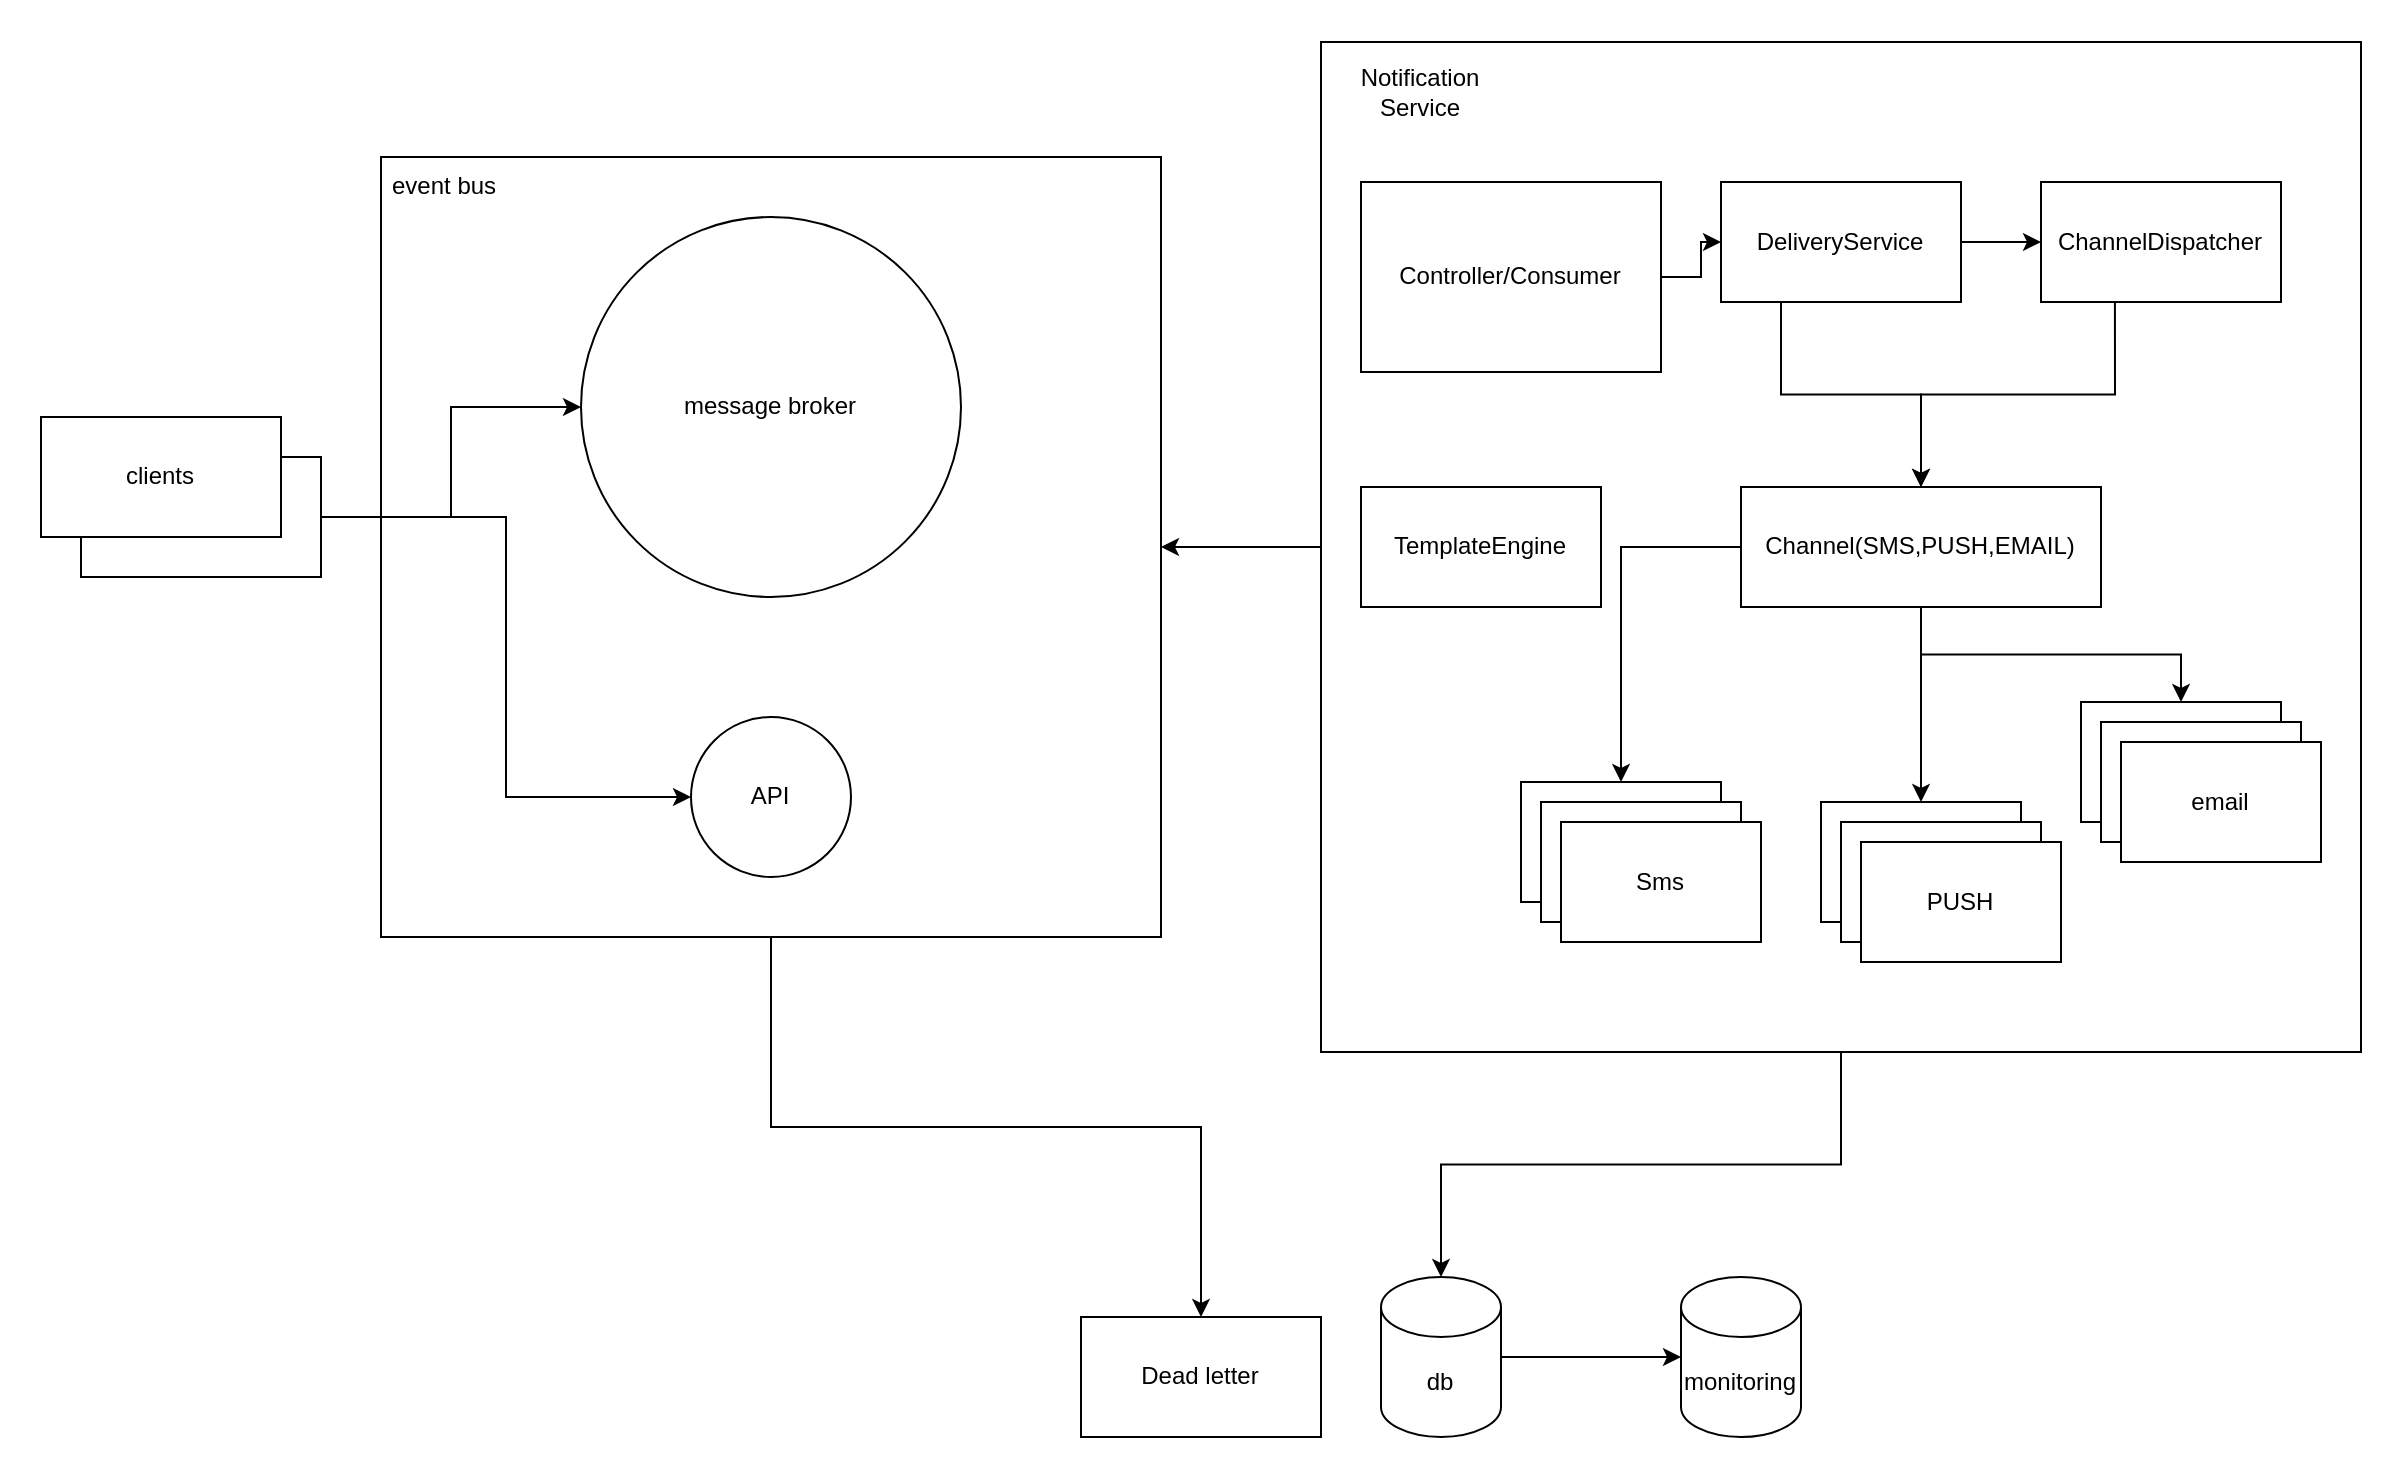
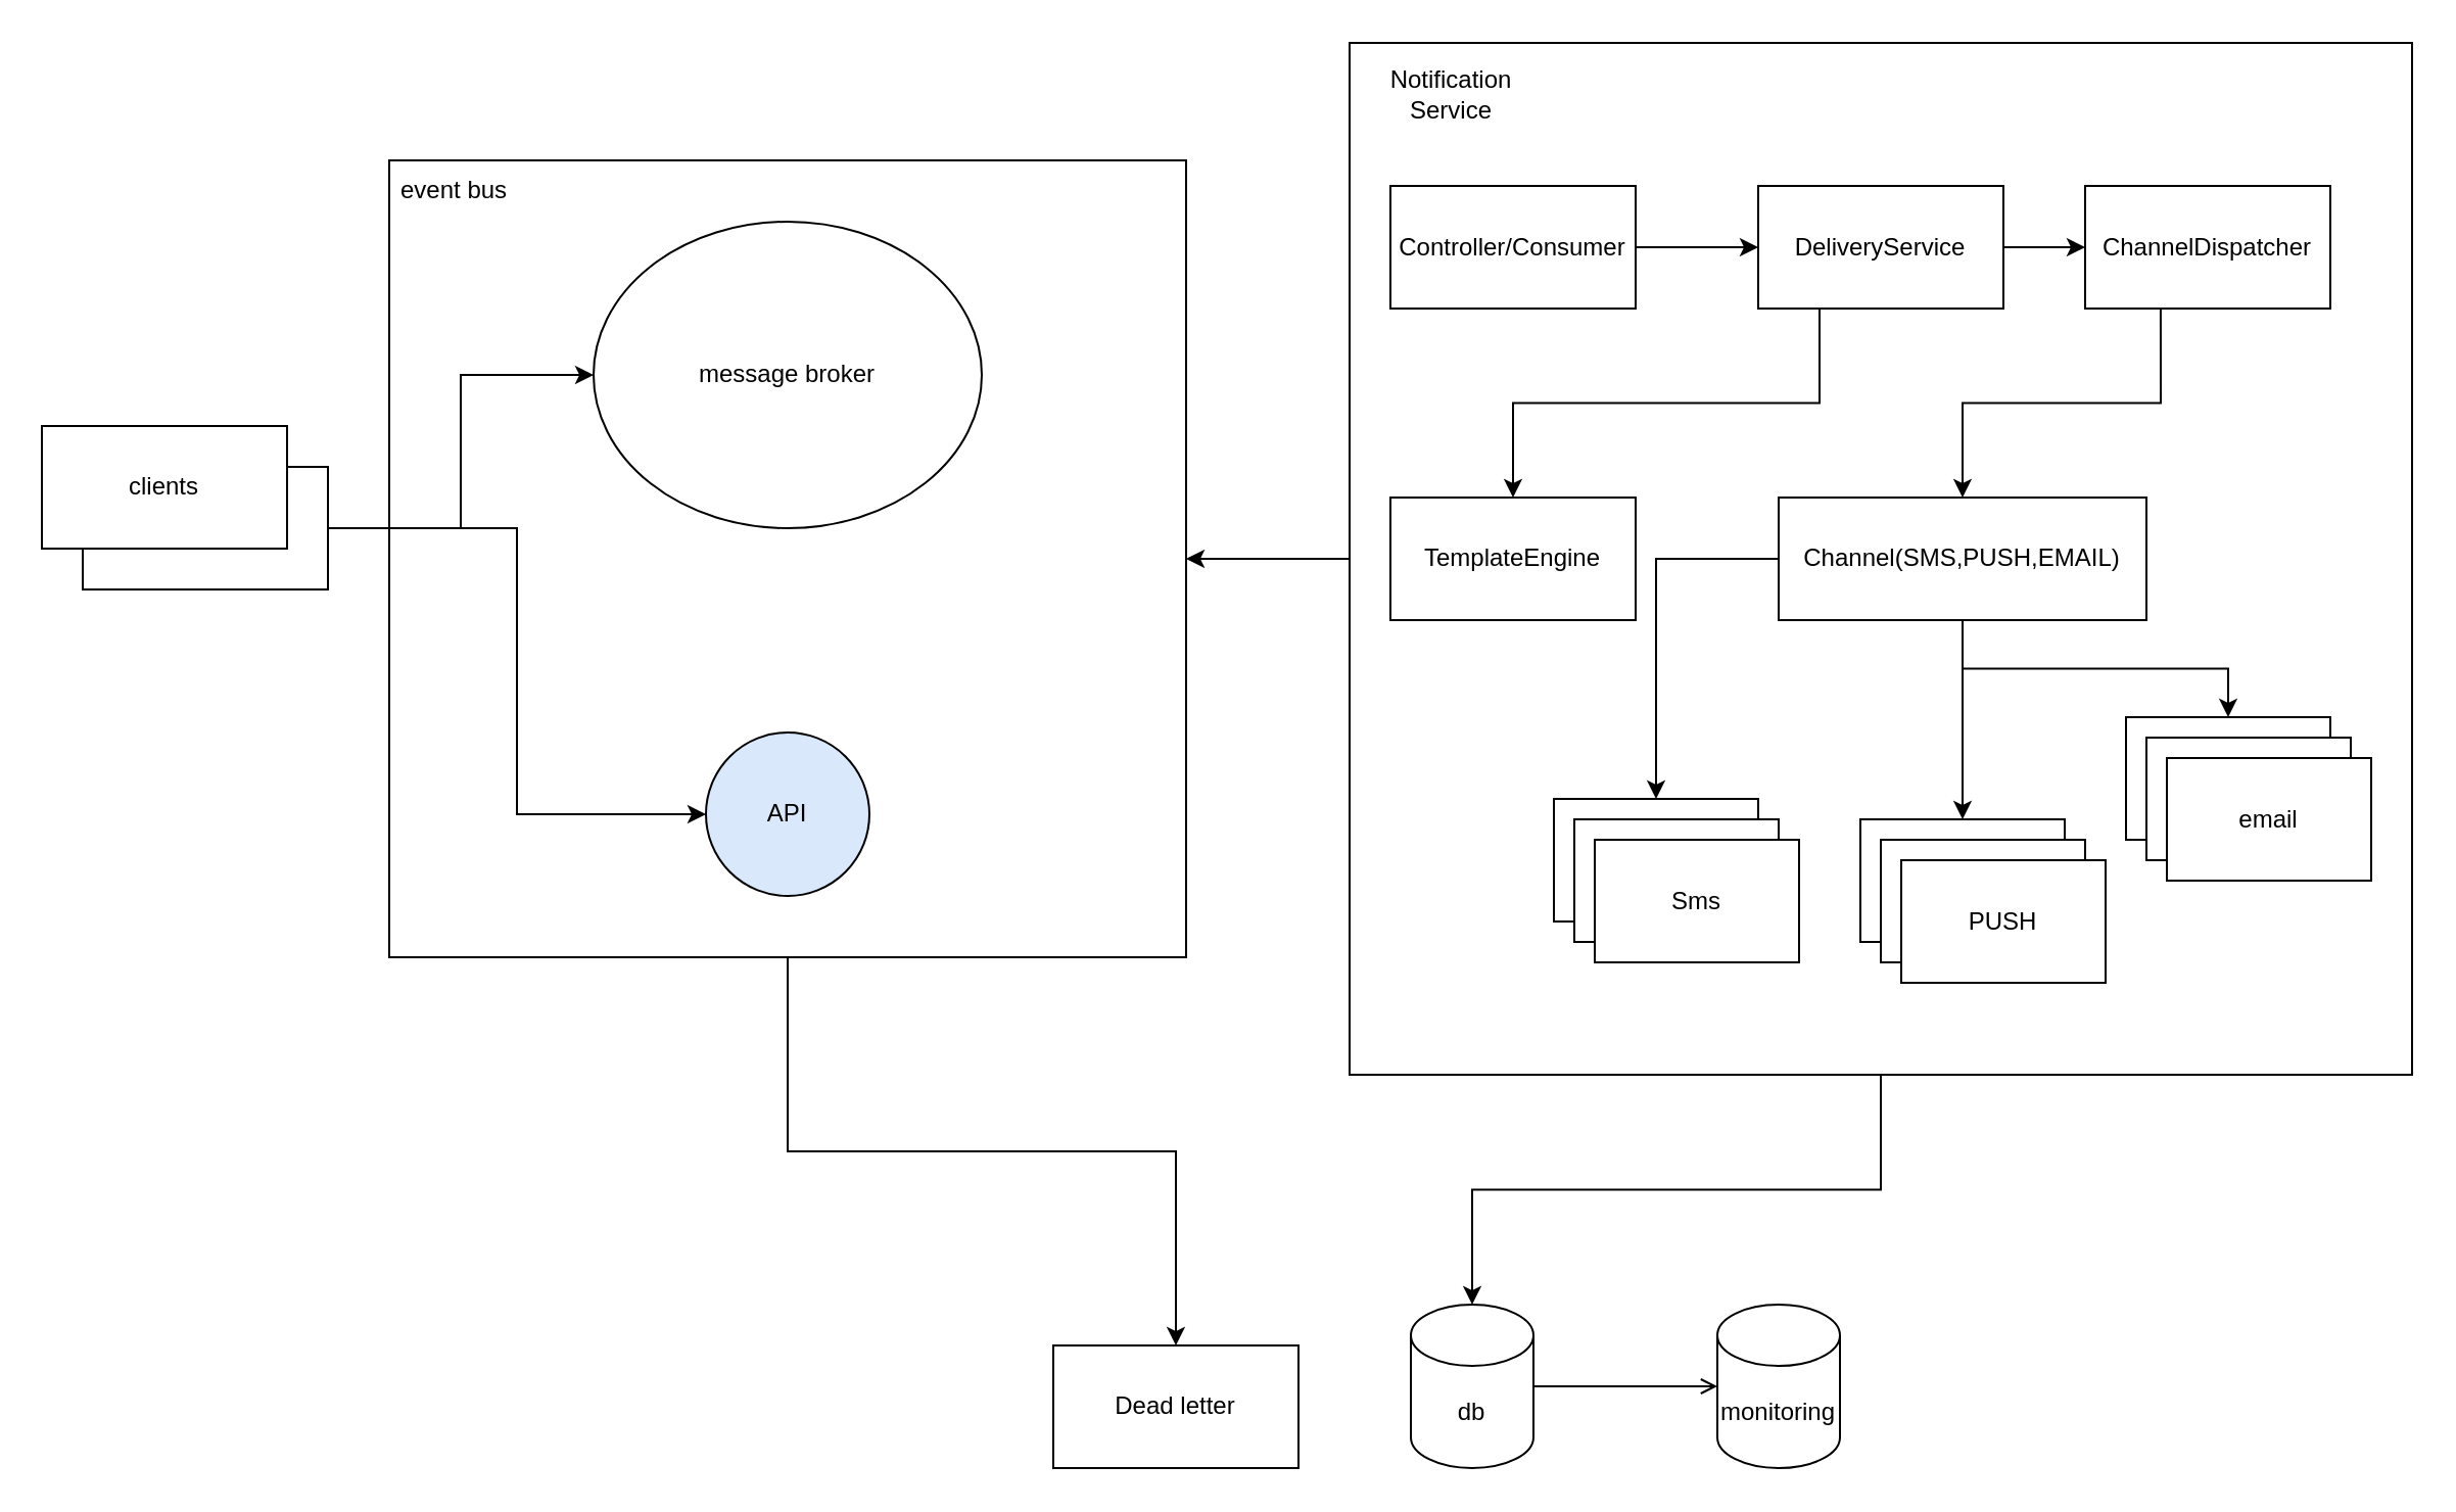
- <mxCell id="17" value="Controller/Consumer" style="rounded=0;whiteSpace=wrap;html=1;" parent="12" vertex="1"><mxGeometry x="20" y="70" width="150" height="95" as="geometry" /></mxCell>
+ <mxCell id="17" value="Controller/Consumer" style="rounded=0;whiteSpace=wrap;html=1;" parent="12" vertex="1"><mxGeometry x="20" y="70" width="120" height="60" as="geometry" /></mxCell>
- <mxCell id="15" style="edgeStyle=orthogonalEdgeStyle;rounded=0;orthogonalLoop=1;jettySize=auto;html=1;exitX=0.25;exitY=1;exitDx=0;exitDy=0;" parent="12" source="21" target="25" edge="1"><mxGeometry relative="1" as="geometry" /></mxCell>
+ <mxCell id="15" style="edgeStyle=orthogonalEdgeStyle;rounded=0;orthogonalLoop=1;jettySize=auto;html=1;entryX=0.5;entryY=0;entryDx=0;entryDy=0;exitX=0.25;exitY=1;exitDx=0;exitDy=0;" parent="12" source="21" target="18" edge="1"><mxGeometry relative="1" as="geometry" /></mxCell>
- <mxCell id="7" value="message broker" style="ellipse;whiteSpace=wrap;html=1;aspect=fixed;" parent="1" vertex="1"><mxGeometry x="290" y="108" width="190" height="190" as="geometry" /></mxCell>
+ <mxCell id="7" value="message broker" style="ellipse;whiteSpace=wrap;html=1;aspect=fixed;" parent="1" vertex="1"><mxGeometry x="290" y="108" width="190" height="150" as="geometry" /></mxCell>
- <mxCell id="8" value="API" style="ellipse;whiteSpace=wrap;html=1;aspect=fixed;" parent="1" vertex="1"><mxGeometry x="345" y="358" width="80" height="80" as="geometry" /></mxCell>
+ <mxCell id="8" value="API" style="ellipse;whiteSpace=wrap;html=1;aspect=fixed;fillColor=#dae8fc;" parent="1" vertex="1"><mxGeometry x="345" y="358" width="80" height="80" as="geometry" /></mxCell>
- <mxCell id="40" value="" style="edgeStyle=orthogonalEdgeStyle;rounded=0;orthogonalLoop=1;jettySize=auto;html=1;" parent="1" source="41" target="42" edge="1"><mxGeometry relative="1" as="geometry" /></mxCell>
+ <mxCell id="40" value="" style="edgeStyle=orthogonalEdgeStyle;rounded=0;orthogonalLoop=1;jettySize=auto;html=1;endArrow=open;" parent="1" source="41" target="42" edge="1"><mxGeometry relative="1" as="geometry" /></mxCell>
- <mxCell id="43" value="Dead letter" style="rounded=0;whiteSpace=wrap;html=1;" parent="1" vertex="1"><mxGeometry x="540" y="658" width="120" height="60" as="geometry" /></mxCell>
+ <mxCell id="43" value="Dead letter" style="rounded=0;whiteSpace=wrap;html=1;" parent="1" vertex="1"><mxGeometry x="515" y="658" width="120" height="60" as="geometry" /></mxCell>
